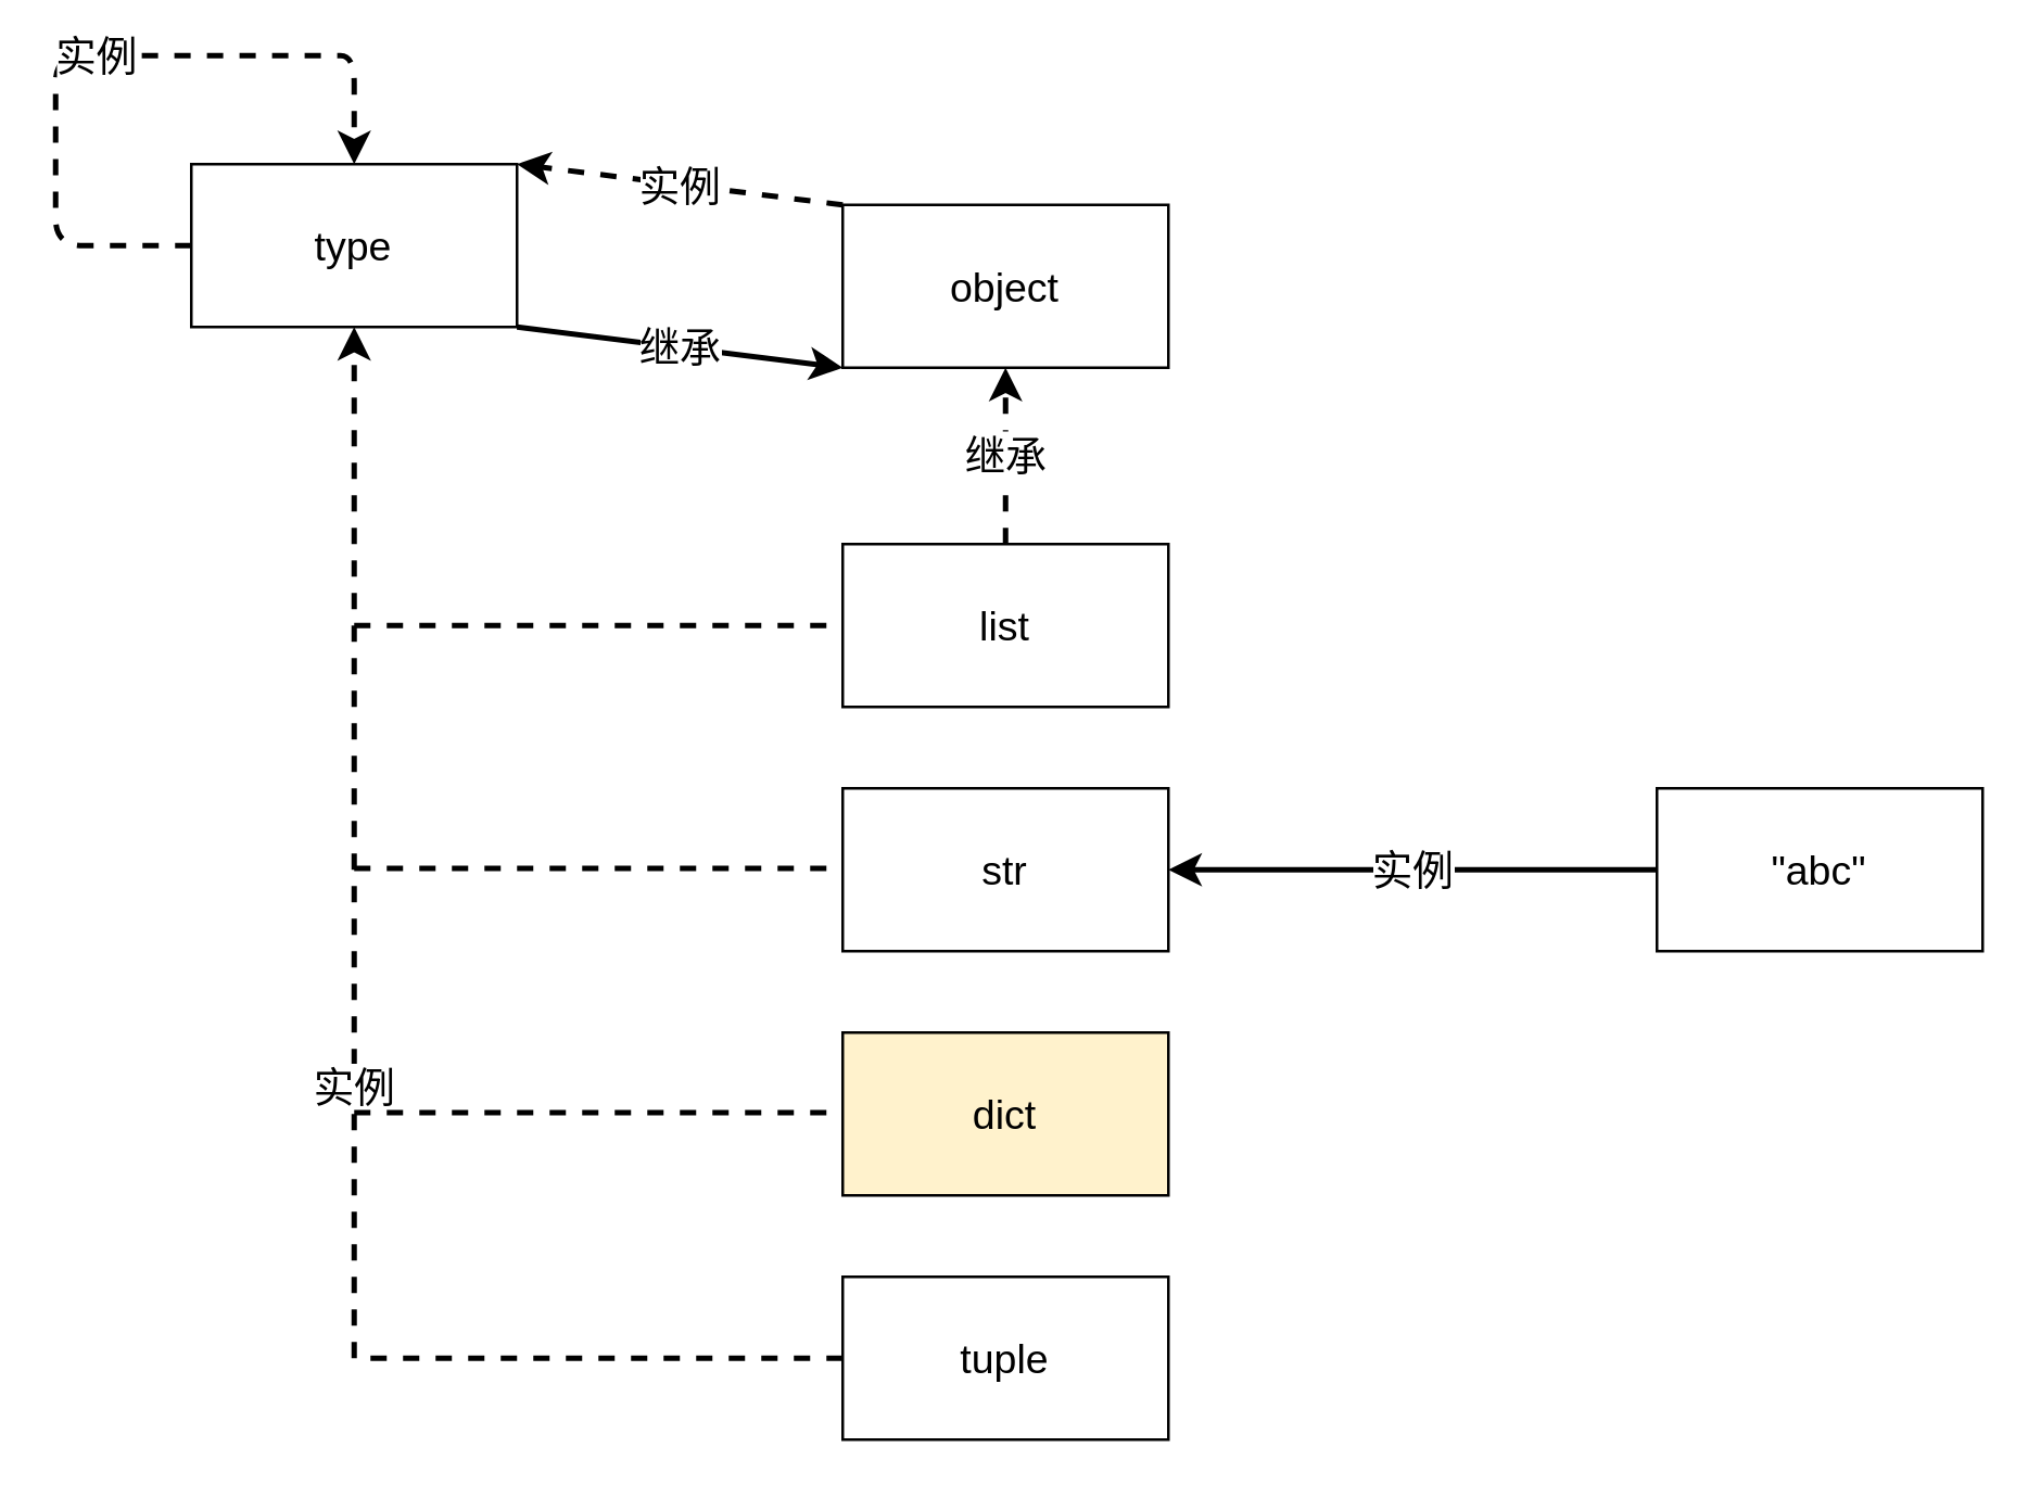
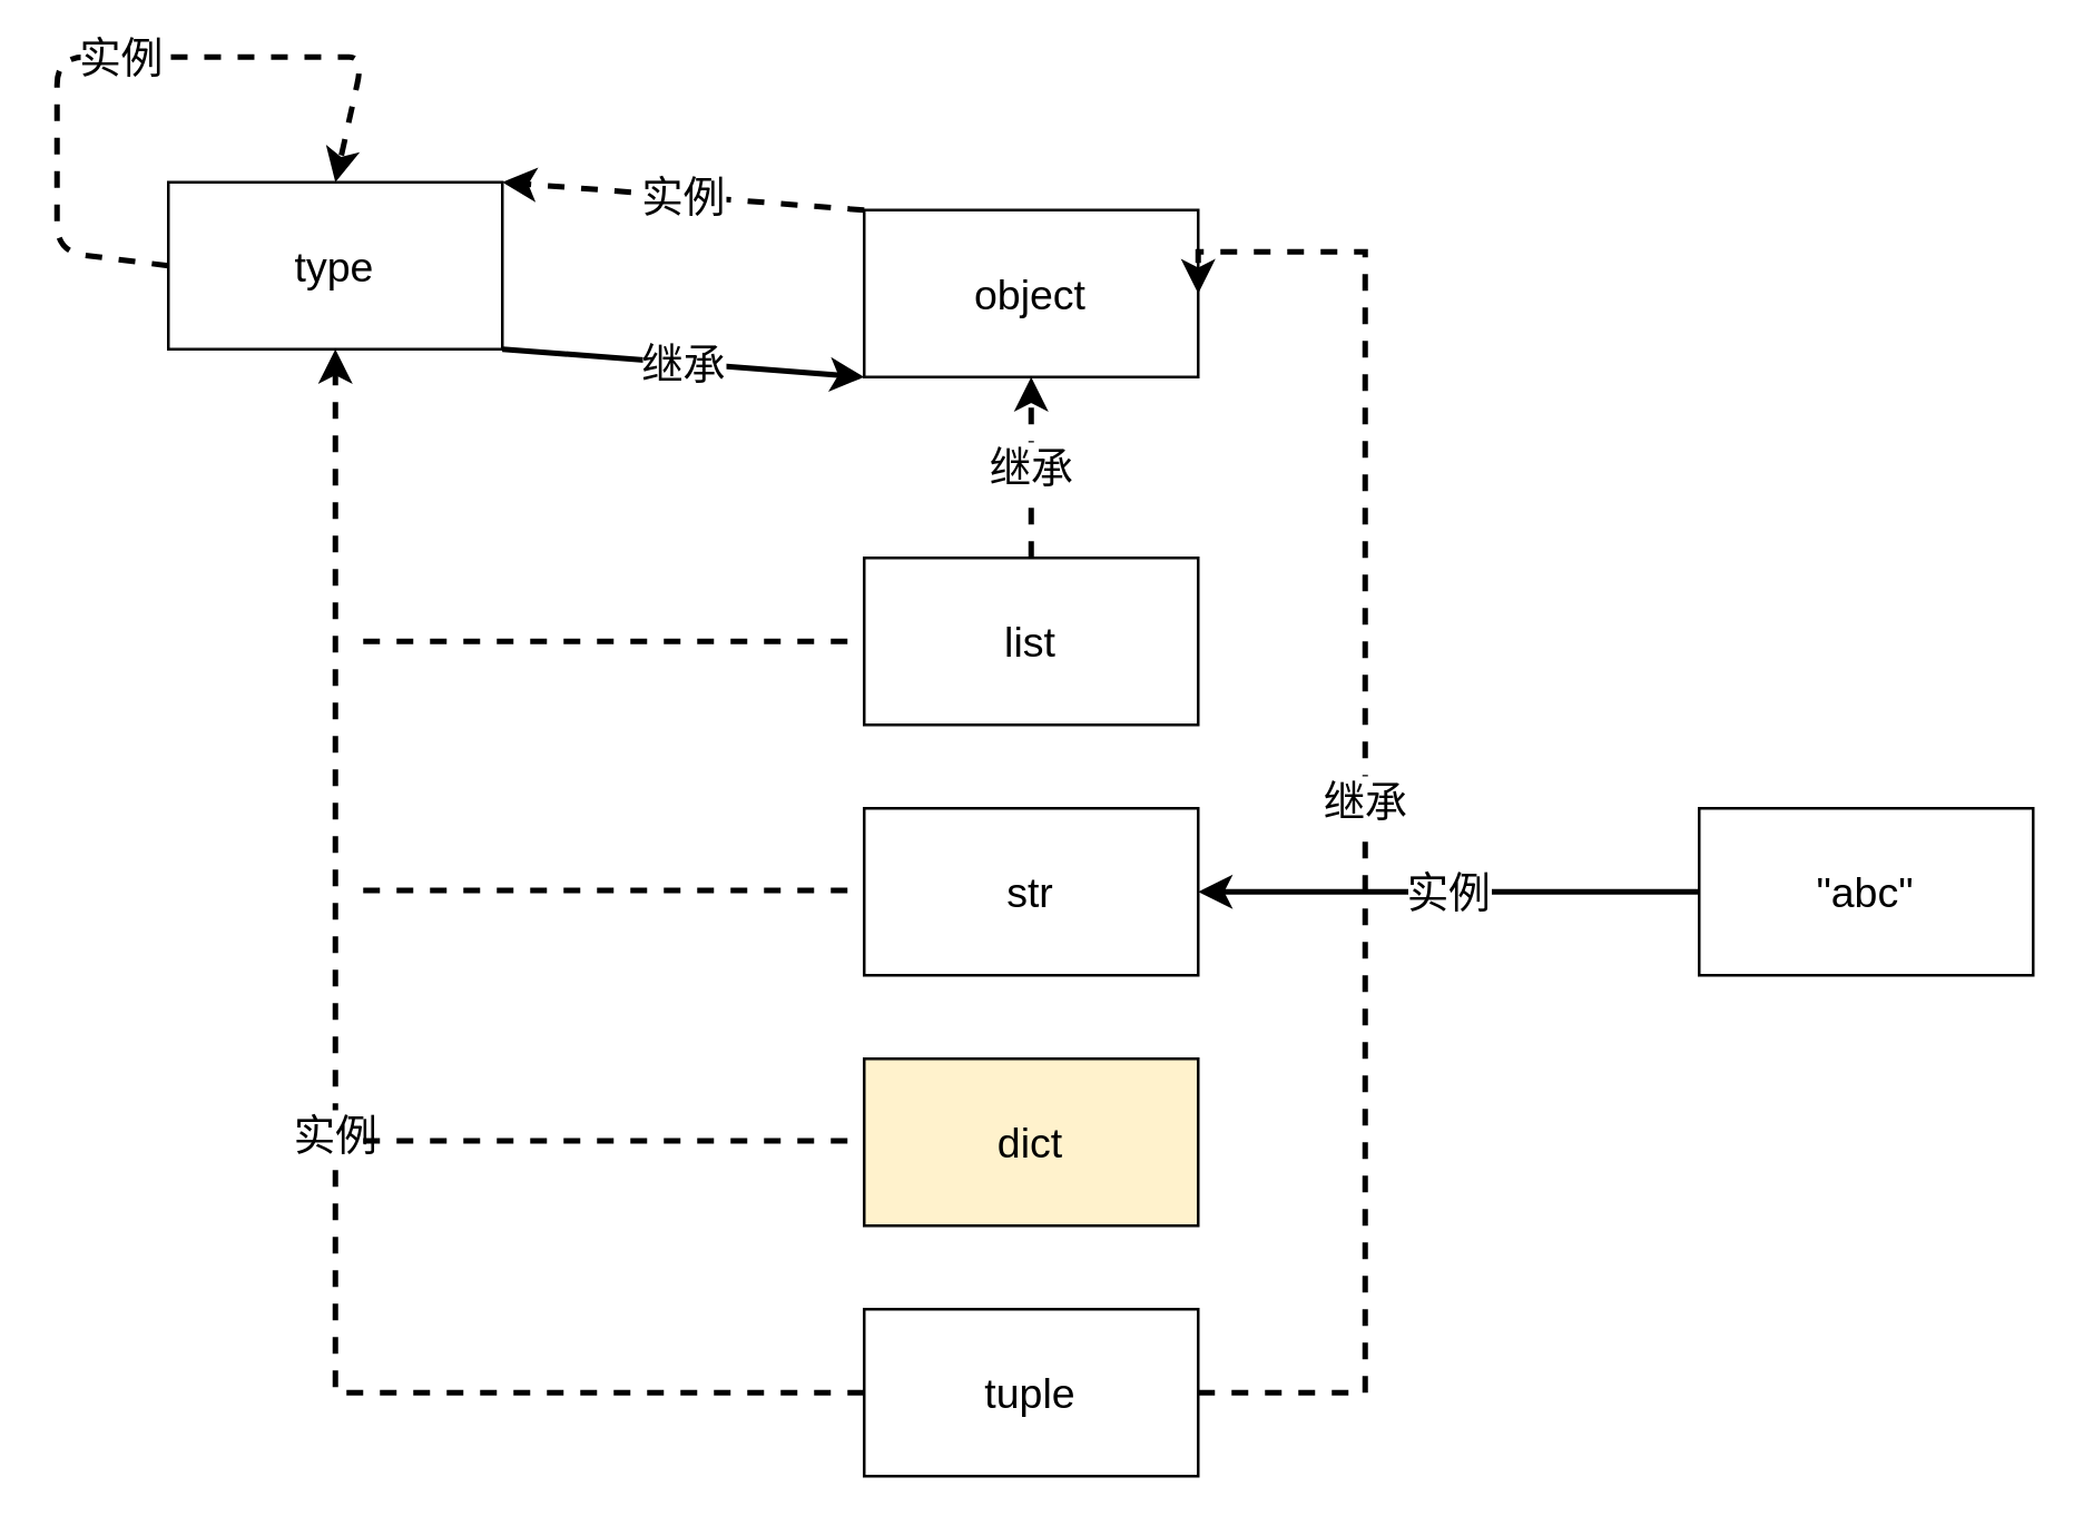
- <mxCell id="2" value="&lt;font style=&quot;font-size: 15px&quot;&gt;type&lt;/font&gt;" style="rounded=0;whiteSpace=wrap;html=1;" vertex="1" parent="1"><mxGeometry x="70" y="60" width="120" height="60" as="geometry" /></mxCell>
+ <mxCell id="2" value="&lt;font style=&quot;font-size: 15px&quot;&gt;type&lt;/font&gt;" style="rounded=0;whiteSpace=wrap;html=1;" vertex="1" parent="1"><mxGeometry x="60" y="65" width="120" height="60" as="geometry" /></mxCell>
+ <mxCell id="12" value="&lt;font style=&quot;font-size: 15px&quot;&gt;继承&lt;/font&gt;" style="edgeStyle=orthogonalEdgeStyle;rounded=0;orthogonalLoop=1;jettySize=auto;html=1;exitX=1;exitY=0.5;exitDx=0;exitDy=0;entryX=1;entryY=0.5;entryDx=0;entryDy=0;dashed=1;startArrow=none;startFill=0;strokeWidth=2;" edge="1" parent="1" source="13" target="5"><mxGeometry relative="1" as="geometry"><Array as="points"><mxPoint x="490" y="500" /><mxPoint x="490" y="90" /></Array></mxGeometry></mxCell>
